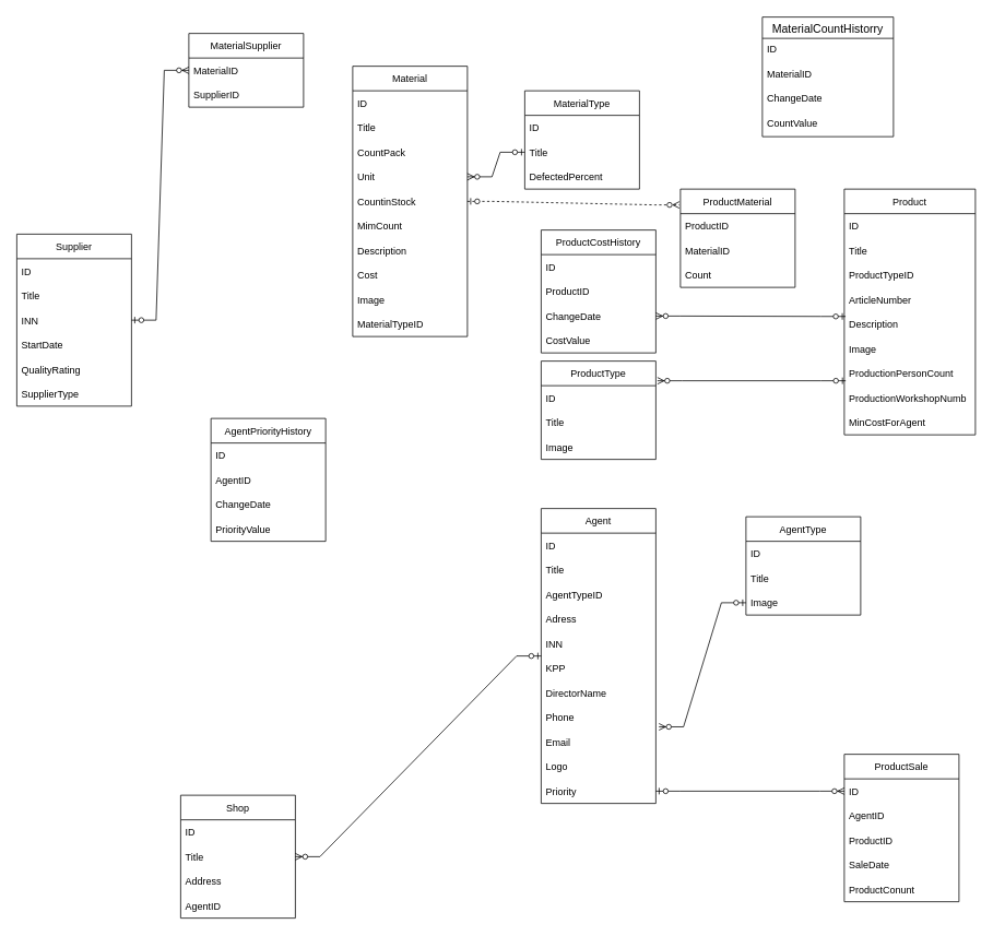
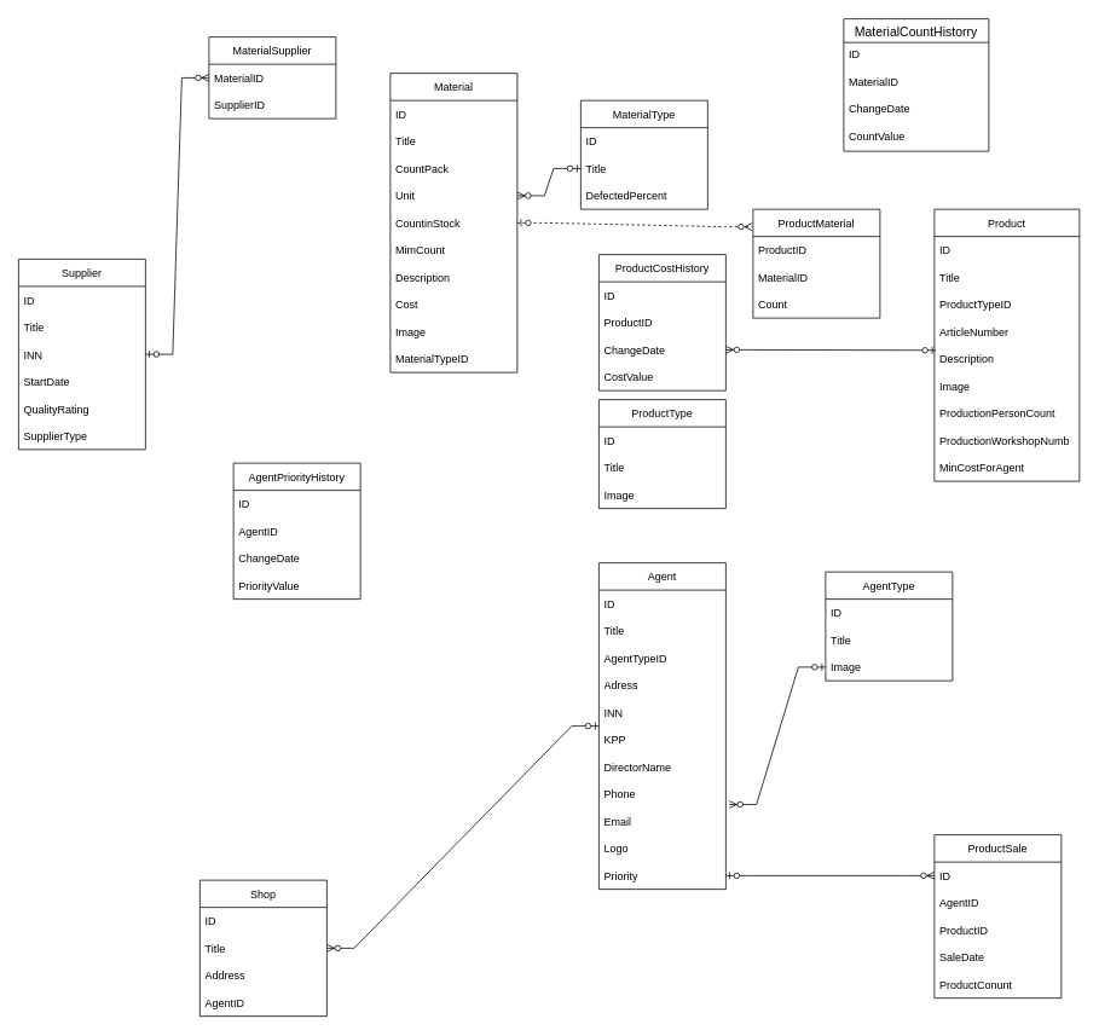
- <mxCell id="26" value="" style="edgeStyle=entityRelationEdgeStyle;fontSize=12;html=1;endArrow=ERzeroToMany;startArrow=ERzeroToOne;rounded=0;exitX=0.011;exitY=0.8;exitDx=0;exitDy=0;entryX=1.014;entryY=0.2;entryDx=0;entryDy=0;entryPerimeter=0;exitPerimeter=0;" parent="1" source="9" target="22" edge="1"><mxGeometry width="100" height="100" relative="1" as="geometry"><mxPoint x="961.6" y="350.2" as="sourcePoint" /><mxPoint x="750" y="350" as="targetPoint" /></mxGeometry></mxCell>
